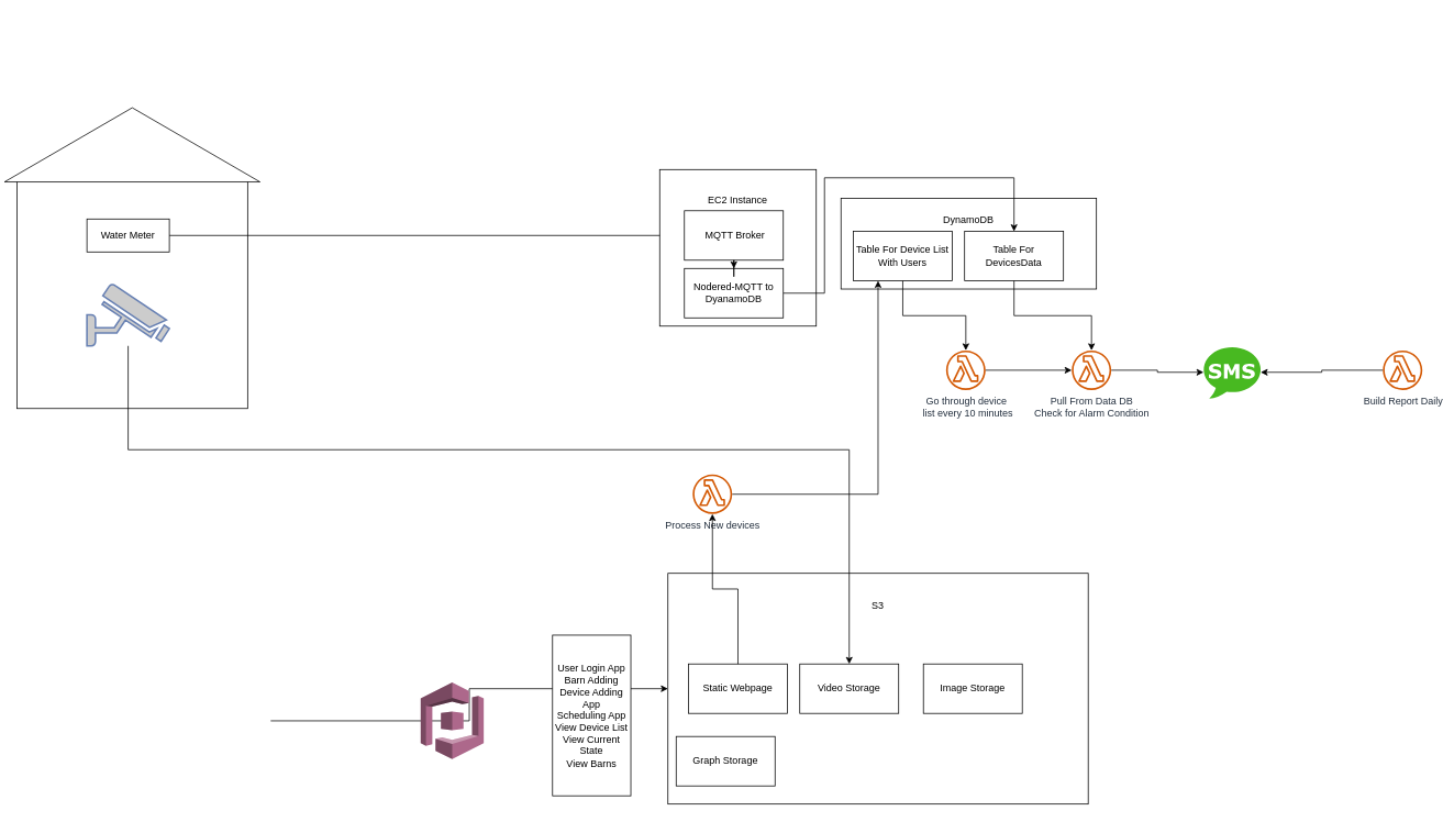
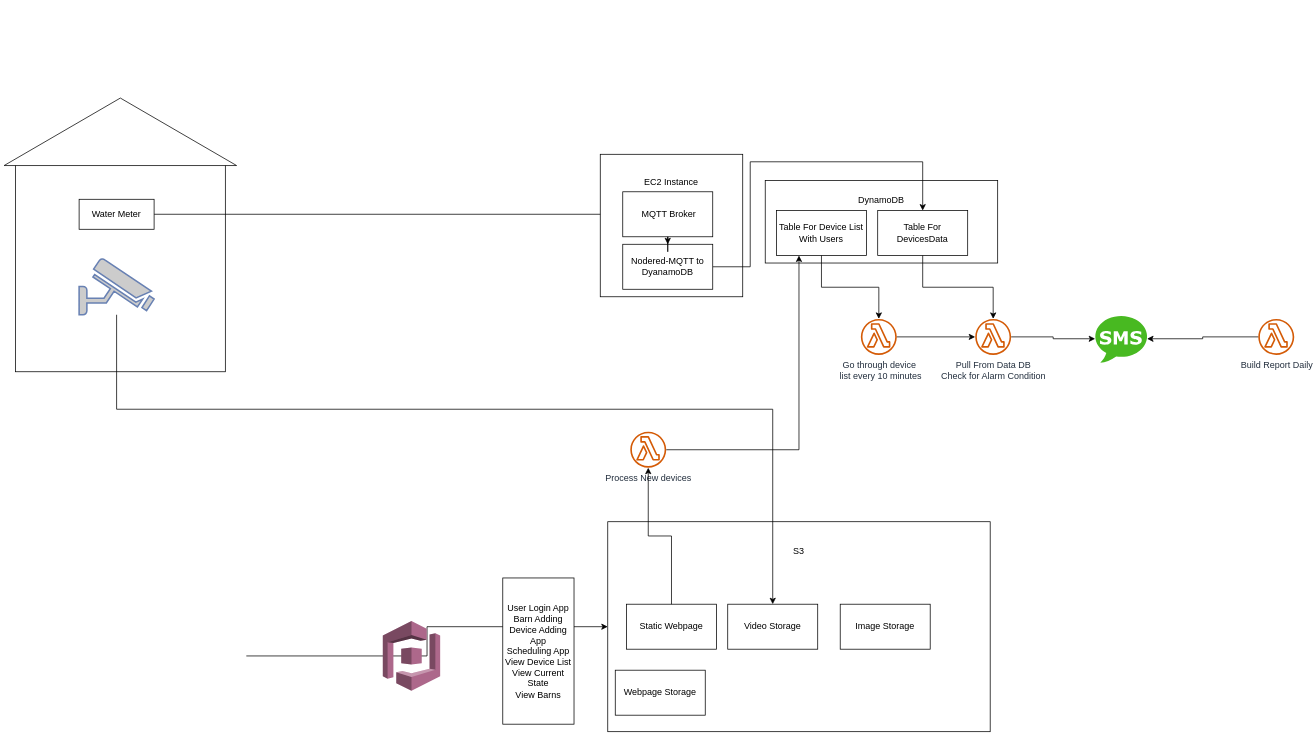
- <mxCell id="17" value="Graph Storage" style="rounded=0;whiteSpace=wrap;html=1;" vertex="1" parent="12"><mxGeometry x="10" y="198" width="120" height="60" as="geometry" /></mxCell>
+ <mxCell id="17" value="Webpage Storage" style="rounded=0;whiteSpace=wrap;html=1;" vertex="1" parent="12"><mxGeometry x="10" y="198" width="120" height="60" as="geometry" /></mxCell>
